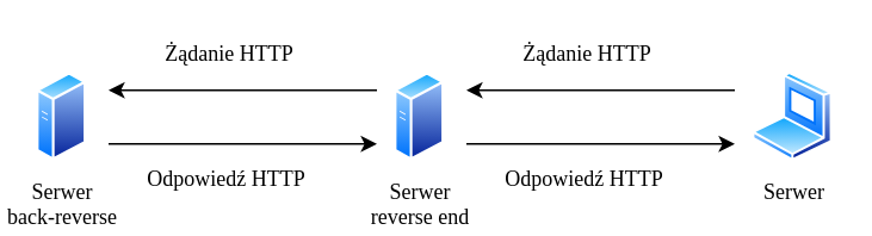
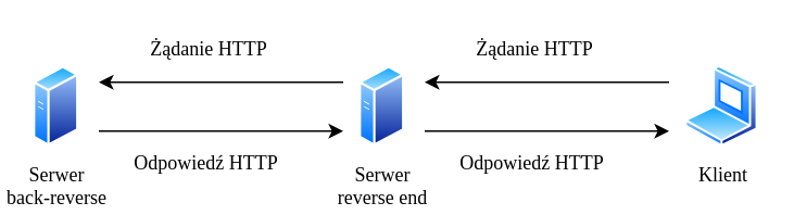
- <mxCell id="3" value="&lt;font face=&quot;Archia&quot;&gt;Serwer&lt;/font&gt;" style="aspect=fixed;perimeter=ellipsePerimeter;html=1;align=center;shadow=0;dashed=0;spacingTop=3;image;image=img/lib/active_directory/laptop_client.svg;" vertex="1" parent="1"><mxGeometry x="420" y="40" width="45" height="50" as="geometry" /></mxCell>
+ <mxCell id="3" value="&lt;font face=&quot;Archia&quot;&gt;Klient&lt;/font&gt;" style="aspect=fixed;perimeter=ellipsePerimeter;html=1;align=center;shadow=0;dashed=0;spacingTop=3;image;image=img/lib/active_directory/laptop_client.svg;" vertex="1" parent="1"><mxGeometry x="420" y="40" width="45" height="50" as="geometry" /></mxCell>
